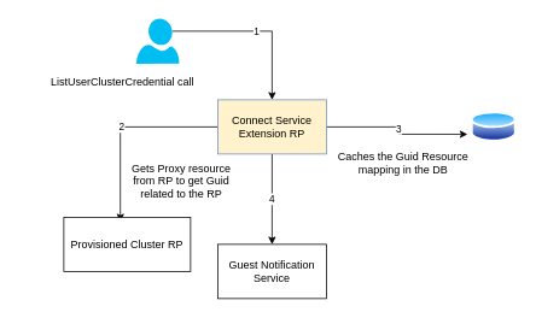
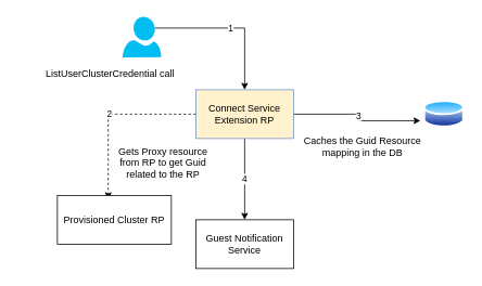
- <mxCell id="4" value="2" style="edgeStyle=orthogonalEdgeStyle;rounded=0;orthogonalLoop=1;jettySize=auto;html=1;exitX=0;exitY=0.5;exitDx=0;exitDy=0;entryX=0.446;entryY=0.079;entryDx=0;entryDy=0;entryPerimeter=0;" edge="1" parent="1" source="7" target="8"><mxGeometry relative="1" as="geometry" /></mxCell>
+ <mxCell id="4" value="2" style="edgeStyle=orthogonalEdgeStyle;rounded=0;orthogonalLoop=1;jettySize=auto;html=1;exitX=0;exitY=0.5;exitDx=0;exitDy=0;entryX=0.446;entryY=0.079;entryDx=0;entryDy=0;entryPerimeter=0;dashed=1;" edge="1" parent="1" source="7" target="8"><mxGeometry relative="1" as="geometry" /></mxCell>
